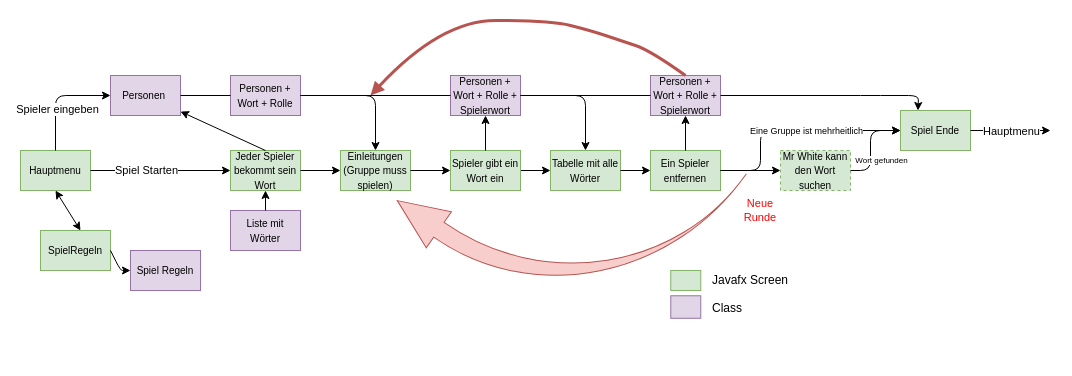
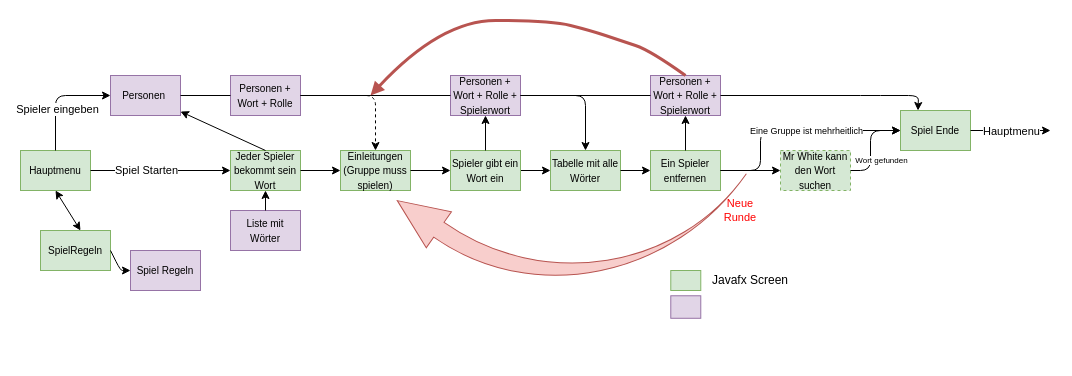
- <mxCell id="25" value="" style="endArrow=classic;html=1;entryX=0.5;entryY=0;entryDx=0;entryDy=0;exitX=1;exitY=0.5;exitDx=0;exitDy=0;" edge="1" parent="1" source="18" target="19"><mxGeometry width="50" height="50" relative="1" as="geometry"><mxPoint x="375" y="100" as="sourcePoint" /><mxPoint x="350" y="130" as="targetPoint" /><Array as="points"><mxPoint x="375" y="95" /></Array></mxGeometry></mxCell>
+ <mxCell id="25" value="" style="endArrow=classic;html=1;entryX=0.5;entryY=0;entryDx=0;entryDy=0;exitX=1;exitY=0.5;exitDx=0;exitDy=0;dashed=1;" edge="1" parent="1" source="18" target="19"><mxGeometry width="50" height="50" relative="1" as="geometry"><mxPoint x="375" y="100" as="sourcePoint" /><mxPoint x="350" y="130" as="targetPoint" /><Array as="points"><mxPoint x="375" y="95" /></Array></mxGeometry></mxCell>
- <mxCell id="47" value="&lt;font style=&quot;font-size: 11px&quot; color=&quot;#ff0000&quot;&gt;Neue Runde&lt;/font&gt;" style="text;html=1;strokeColor=none;fillColor=none;align=center;verticalAlign=middle;whiteSpace=wrap;rounded=0;fontSize=8;" vertex="1" parent="1"><mxGeometry x="740" y="200" width="40" height="20" as="geometry" /></mxCell>
+ <mxCell id="47" value="&lt;font style=&quot;font-size: 11px&quot; color=&quot;#ff0000&quot;&gt;Neue Runde&lt;/font&gt;" style="text;html=1;strokeColor=none;fillColor=none;align=center;verticalAlign=middle;whiteSpace=wrap;rounded=0;fontSize=8;" vertex="1" parent="1"><mxGeometry x="720" y="200" width="40" height="20" as="geometry" /></mxCell>
- <mxCell id="7" value="Class" style="text;html=1;strokeColor=none;fillColor=none;align=left;verticalAlign=middle;whiteSpace=wrap;rounded=0;" vertex="1" parent="1"><mxGeometry x="710" y="297.78" width="80" height="20" as="geometry" /></mxCell>
